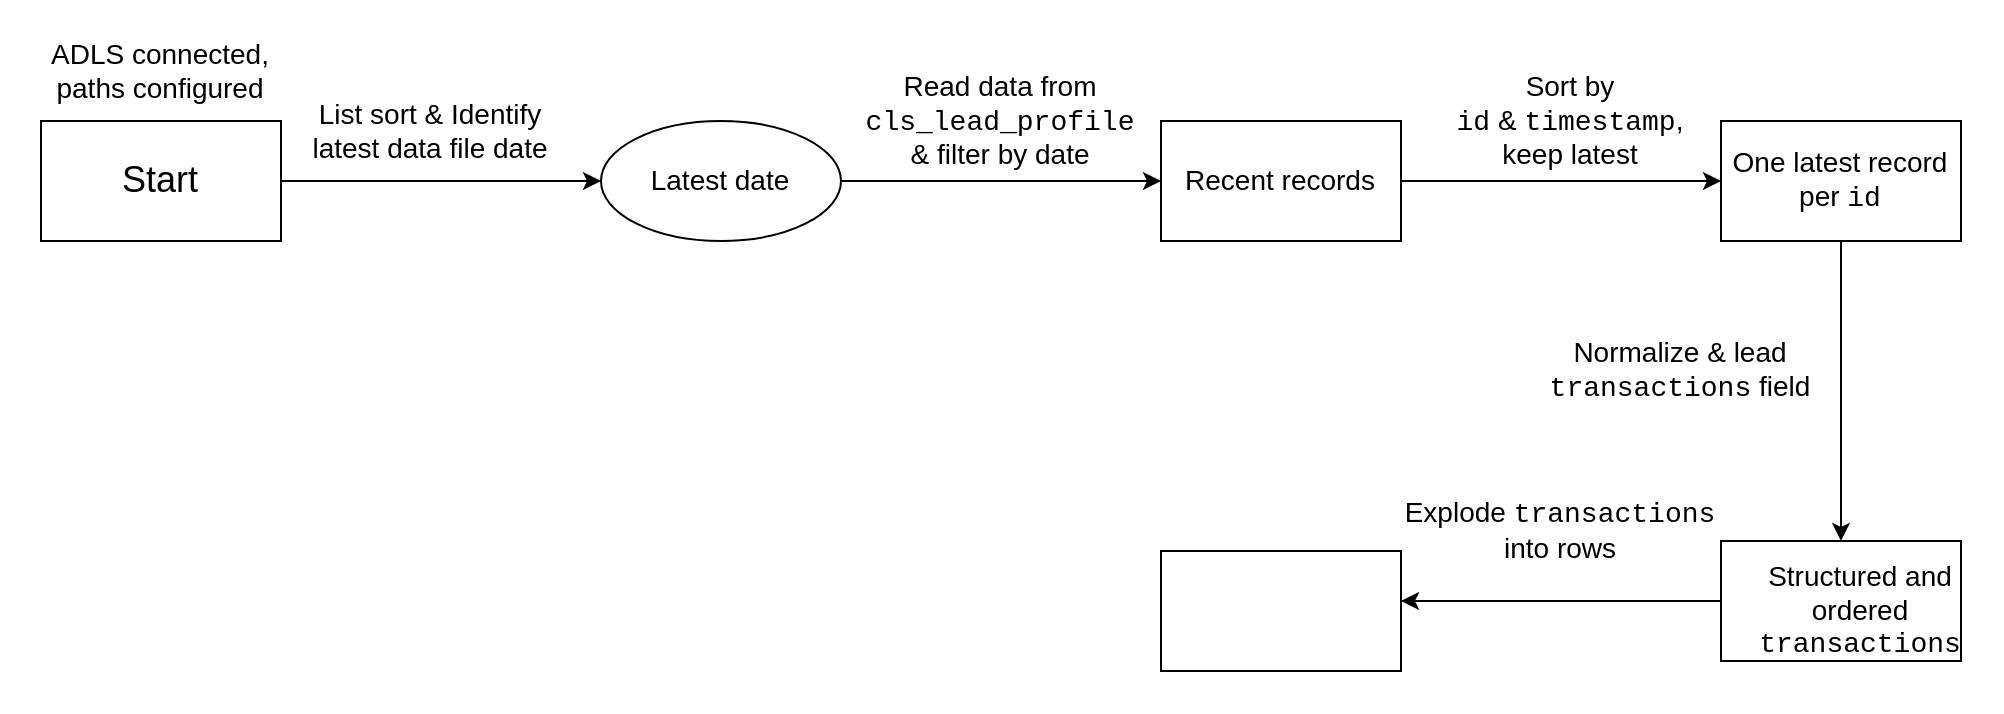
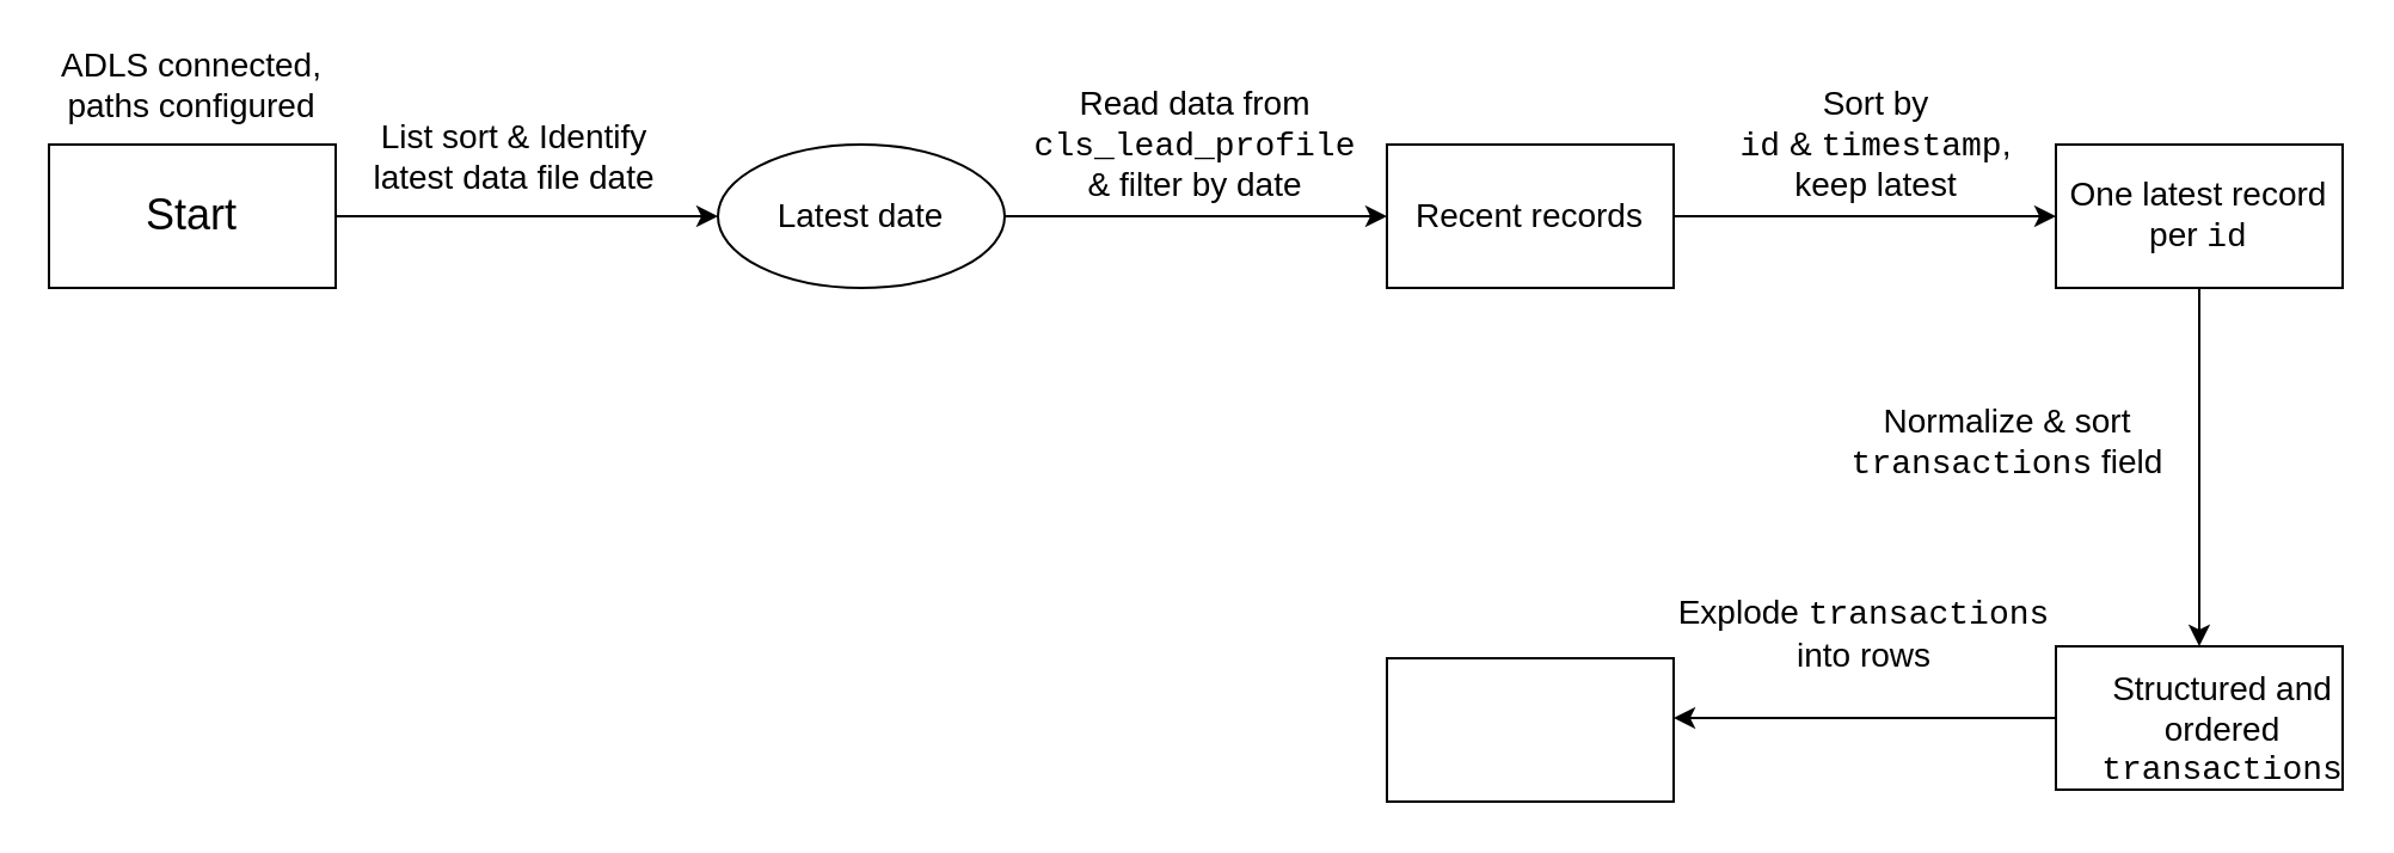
- <mxCell id="18" value="&lt;font style=&quot;font-size: 14px;&quot;&gt;Normalize &amp;amp; lead &lt;font face=&quot;Courier New&quot;&gt;transactions&lt;/font&gt; field&lt;/font&gt;" style="text;html=1;align=center;verticalAlign=middle;whiteSpace=wrap;rounded=0;" vertex="1" parent="1"><mxGeometry x="770" y="170" width="140" height="30" as="geometry" /></mxCell>
+ <mxCell id="18" value="&lt;font style=&quot;font-size: 14px;&quot;&gt;Normalize &amp;amp; sort &lt;font face=&quot;Courier New&quot;&gt;transactions&lt;/font&gt; field&lt;/font&gt;" style="text;html=1;align=center;verticalAlign=middle;whiteSpace=wrap;rounded=0;" vertex="1" parent="1"><mxGeometry x="770" y="170" width="140" height="30" as="geometry" /></mxCell>
